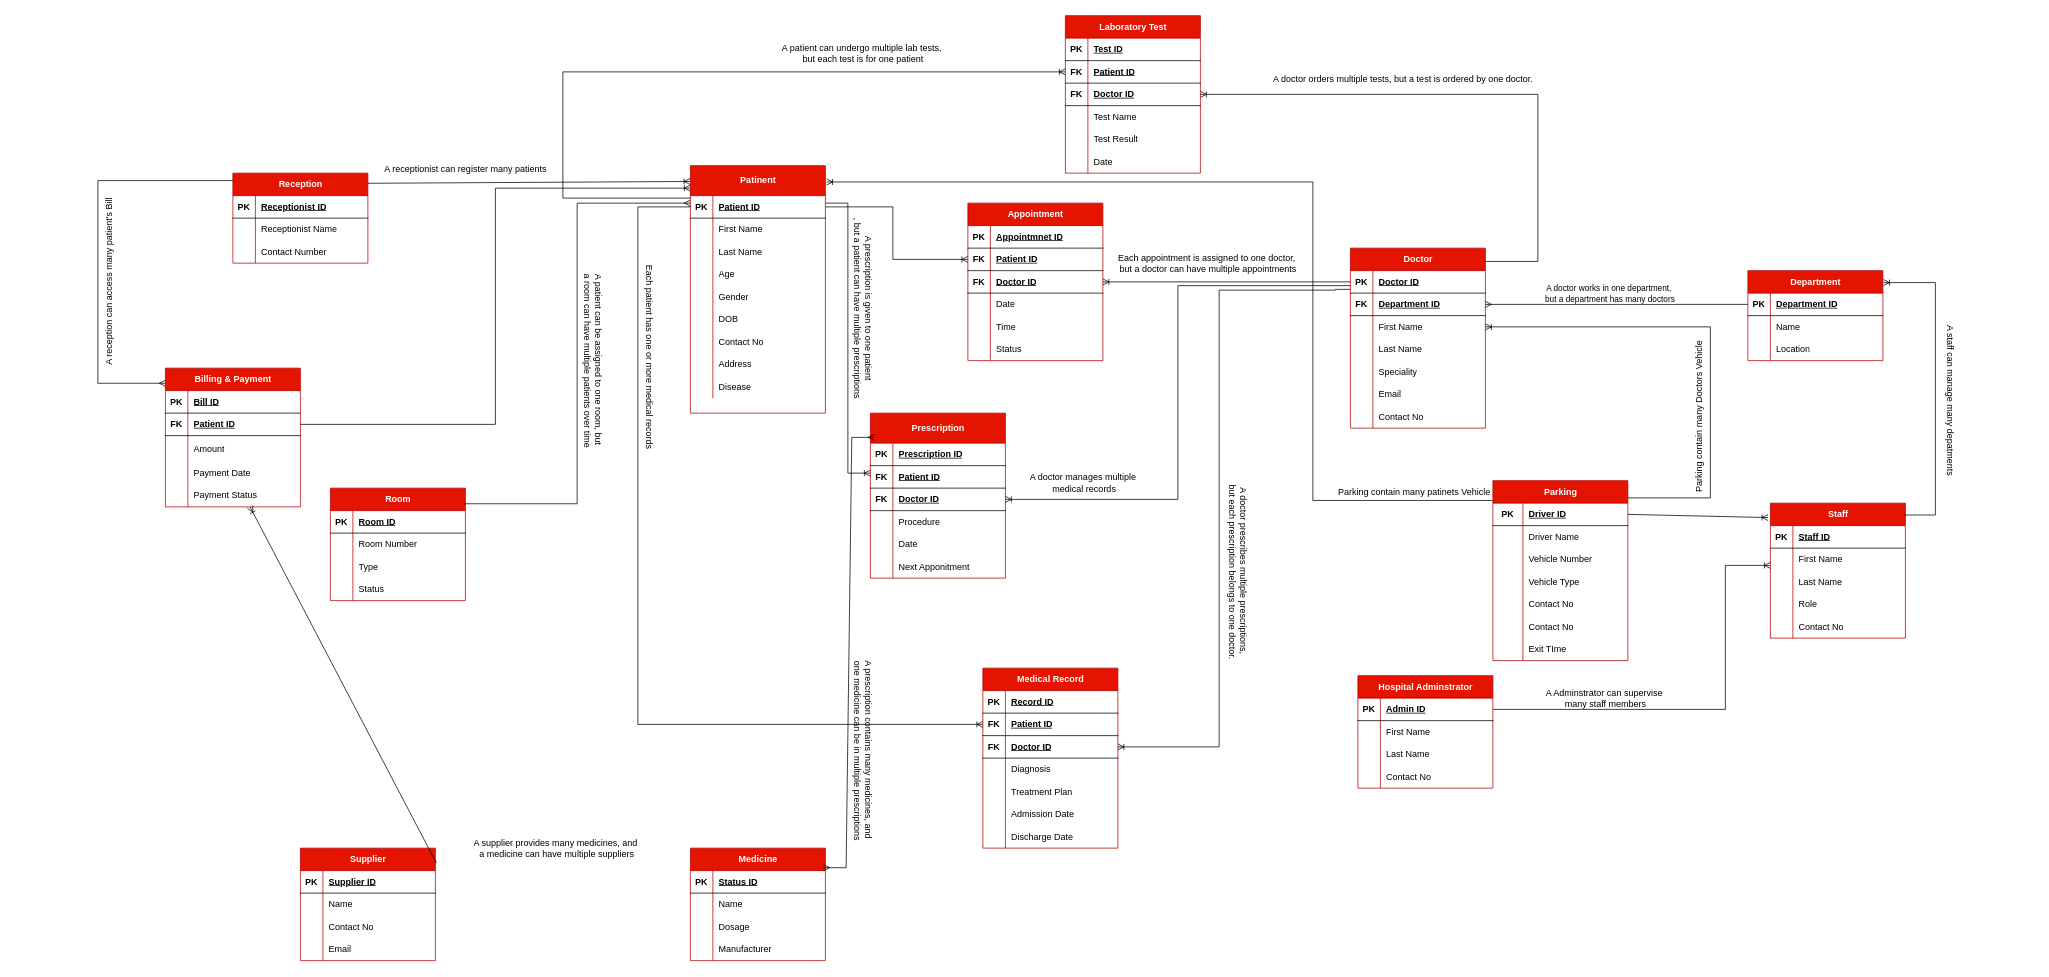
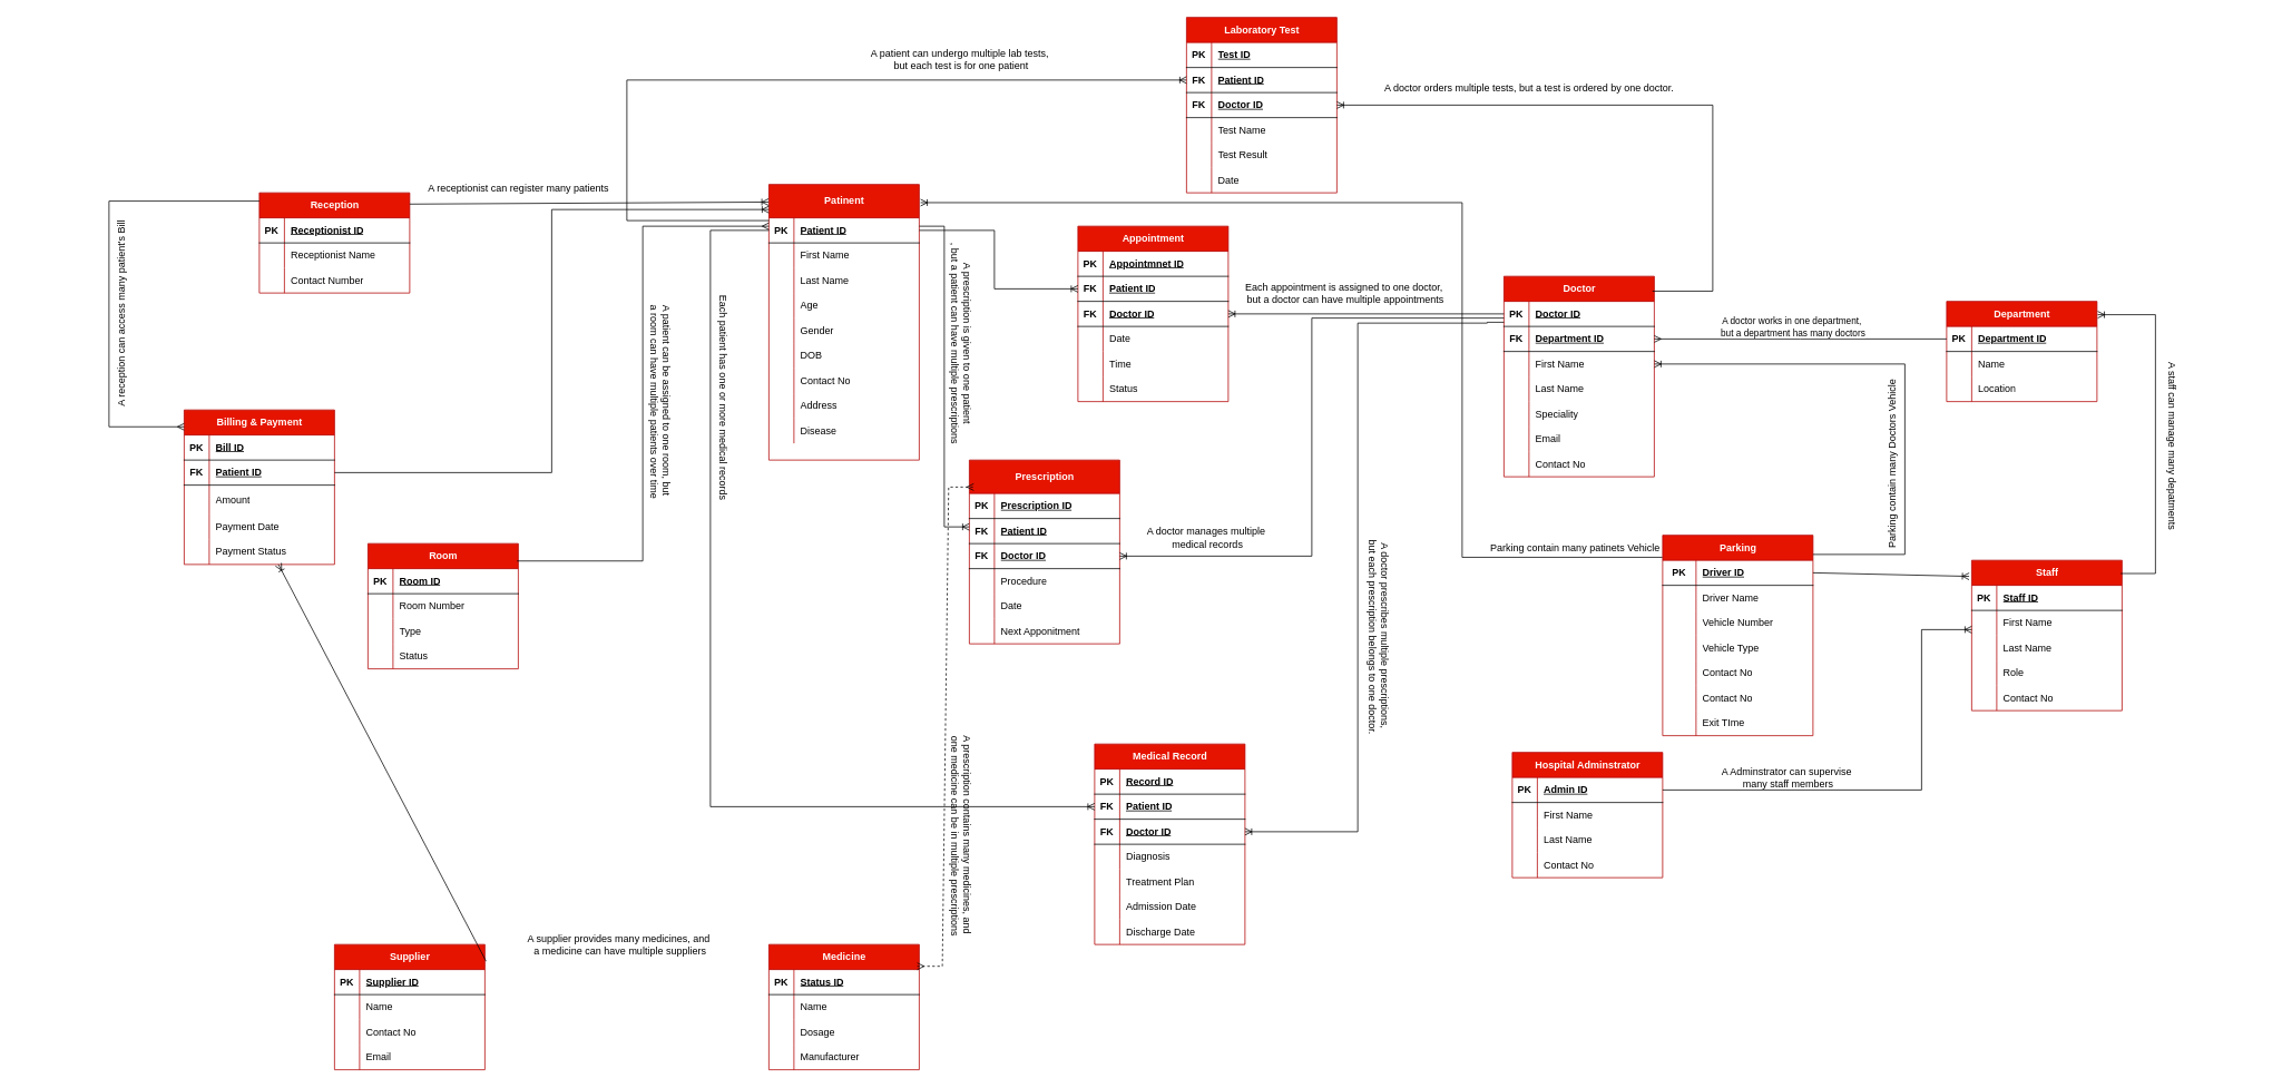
- <mxCell id="257" value="&lt;meta charset=&quot;utf-8&quot;&gt;A doctor orders multiple tests, but a test is ordered by one doctor." style="text;html=1;align=center;verticalAlign=middle;resizable=0;points=[];autosize=1;strokeColor=none;fillColor=none;" parent="1" vertex="1"><mxGeometry x="1685" y="90" width="370" height="30" as="geometry" /></mxCell>
+ <mxCell id="257" value="&lt;meta charset=&quot;utf-8&quot;&gt;A doctor orders multiple tests, but a test is ordered by one doctor." style="text;html=1;align=center;verticalAlign=middle;resizable=0;points=[];autosize=1;strokeColor=none;fillColor=none;" parent="1" vertex="1"><mxGeometry x="1645" y="90" width="370" height="30" as="geometry" /></mxCell>
- <mxCell id="252" value="" style="edgeStyle=entityRelationEdgeStyle;fontSize=12;html=1;endArrow=ERmany;startArrow=ERmany;rounded=0;exitX=0.987;exitY=0.174;exitDx=0;exitDy=0;exitPerimeter=0;entryX=0.029;entryY=0.147;entryDx=0;entryDy=0;entryPerimeter=0;" parent="1" source="181" target="162" edge="1"><mxGeometry width="100" height="100" relative="1" as="geometry"><mxPoint x="1250" y="630" as="sourcePoint" /><mxPoint x="1350" y="530" as="targetPoint" /><Array as="points"><mxPoint x="870" y="680" /><mxPoint x="870" y="670" /></Array></mxGeometry></mxCell>
+ <mxCell id="252" value="" style="edgeStyle=entityRelationEdgeStyle;fontSize=12;html=1;endArrow=ERmany;startArrow=ERmany;rounded=0;exitX=0.987;exitY=0.174;exitDx=0;exitDy=0;exitPerimeter=0;entryX=0.029;entryY=0.147;entryDx=0;entryDy=0;entryPerimeter=0;dashed=1;" parent="1" source="181" target="162" edge="1"><mxGeometry width="100" height="100" relative="1" as="geometry"><mxPoint x="1250" y="630" as="sourcePoint" /><mxPoint x="1350" y="530" as="targetPoint" /><Array as="points"><mxPoint x="870" y="680" /><mxPoint x="870" y="670" /></Array></mxGeometry></mxCell>
